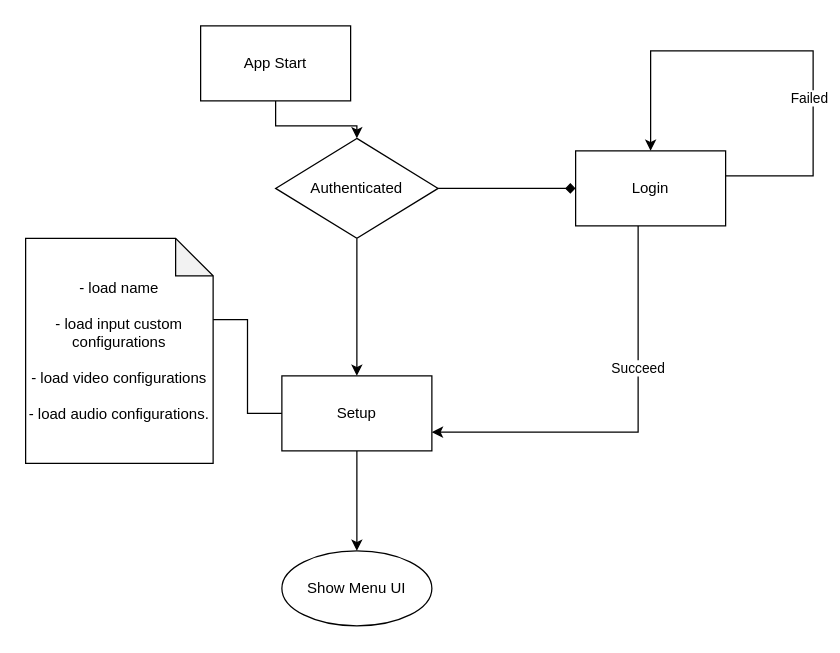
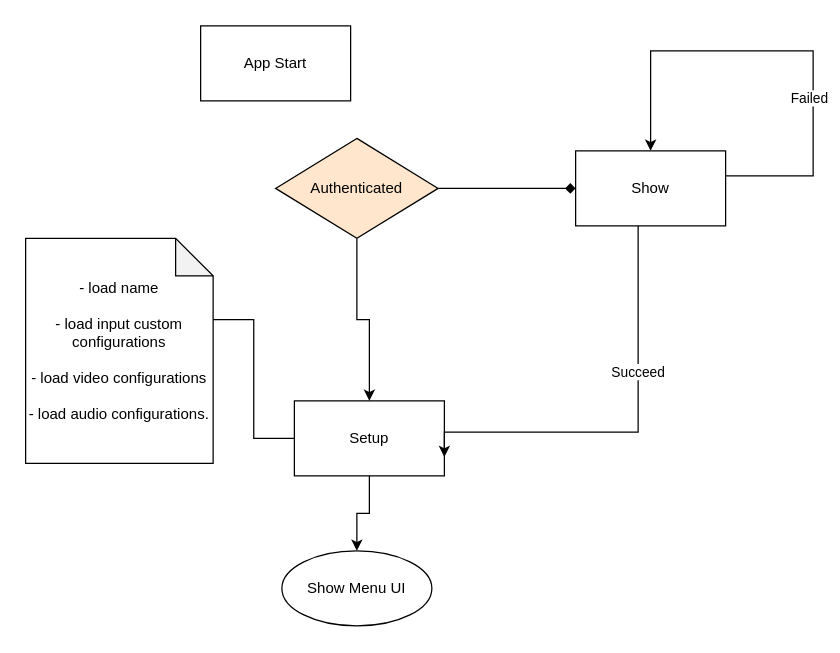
- <mxCell id="2" value="" style="edgeStyle=orthogonalEdgeStyle;rounded=0;orthogonalLoop=1;jettySize=auto;html=1;" edge="1" parent="1" source="3" target="11"><mxGeometry relative="1" as="geometry" /></mxCell>
- <mxCell id="11" value="Authenticated" style="rhombus;whiteSpace=wrap;html=1;rounded=0;" vertex="1" parent="1"><mxGeometry x="220" y="110" width="130" height="80" as="geometry" /></mxCell>
+ <mxCell id="11" value="Authenticated" style="rhombus;whiteSpace=wrap;html=1;rounded=0;fillColor=#ffe6cc;" vertex="1" parent="1"><mxGeometry x="220" y="110" width="130" height="80" as="geometry" /></mxCell>
- <mxCell id="8" value="Login" style="rounded=0;whiteSpace=wrap;html=1;" vertex="1" parent="1"><mxGeometry x="460" y="120" width="120" height="60" as="geometry" /></mxCell>
+ <mxCell id="8" value="Show" style="rounded=0;whiteSpace=wrap;html=1;" vertex="1" parent="1"><mxGeometry x="460" y="120" width="120" height="60" as="geometry" /></mxCell>
- <mxCell id="5" value="Setup" style="rounded=0;whiteSpace=wrap;html=1;" vertex="1" parent="1"><mxGeometry x="225" y="300" width="120" height="60" as="geometry" /></mxCell>
+ <mxCell id="5" value="Setup" style="rounded=0;whiteSpace=wrap;html=1;" vertex="1" parent="1"><mxGeometry x="235" y="320" width="120" height="60" as="geometry" /></mxCell>
